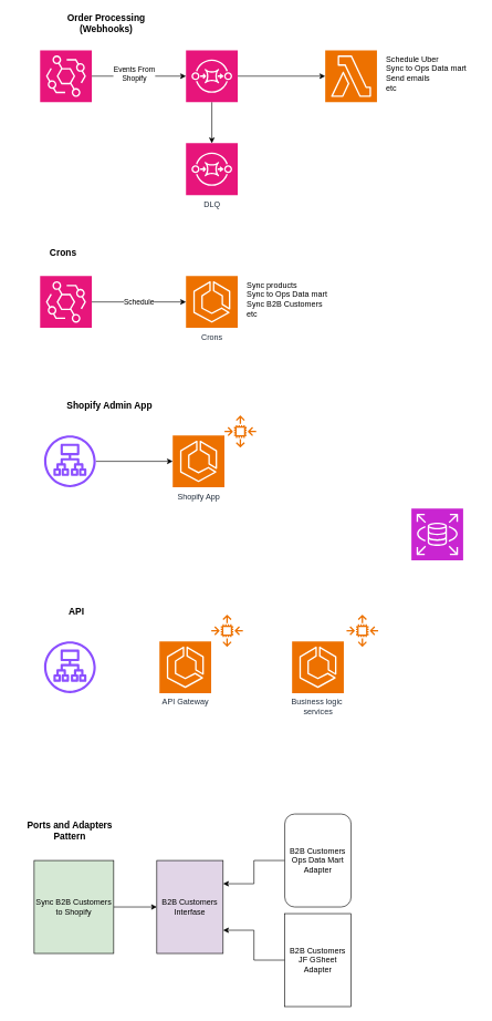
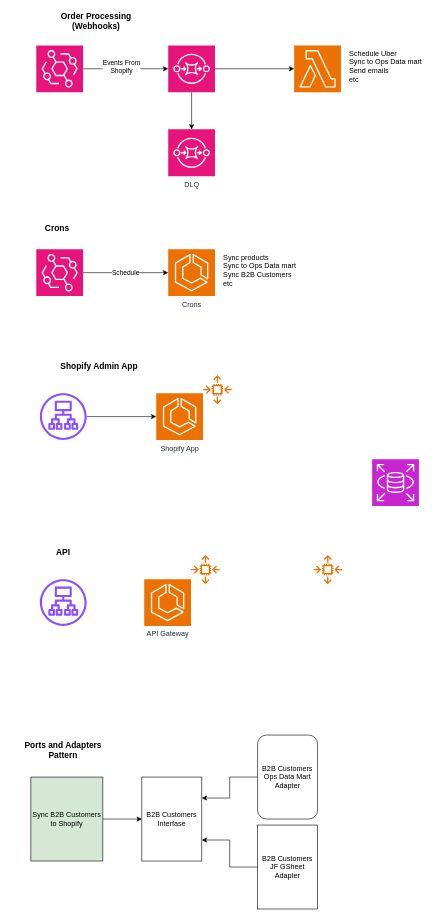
- <mxCell id="23" value="&lt;span style=&quot;font-size: 14px;&quot;&gt;&lt;b&gt;API&lt;/b&gt;&lt;/span&gt;" style="text;html=1;align=center;verticalAlign=middle;whiteSpace=wrap;rounded=0;" vertex="1" parent="1"><mxGeometry x="40" y="905" width="150" height="30" as="geometry" /></mxCell>
+ <mxCell id="23" value="&lt;span style=&quot;font-size: 14px;&quot;&gt;&lt;b&gt;API&lt;/b&gt;&lt;/span&gt;" style="text;html=1;align=center;verticalAlign=middle;whiteSpace=wrap;rounded=0;" vertex="1" parent="1"><mxGeometry x="30" y="905" width="150" height="30" as="geometry" /></mxCell>
- <mxCell id="27" value="Business logic&amp;nbsp;&lt;div&gt;services&lt;/div&gt;" style="sketch=0;points=[[0,0,0],[0.25,0,0],[0.5,0,0],[0.75,0,0],[1,0,0],[0,1,0],[0.25,1,0],[0.5,1,0],[0.75,1,0],[1,1,0],[0,0.25,0],[0,0.5,0],[0,0.75,0],[1,0.25,0],[1,0.5,0],[1,0.75,0]];outlineConnect=0;fontColor=#232F3E;fillColor=#ED7100;strokeColor=#ffffff;dashed=0;verticalLabelPosition=bottom;verticalAlign=top;align=center;html=1;fontSize=12;fontStyle=0;aspect=fixed;shape=mxgraph.aws4.resourceIcon;resIcon=mxgraph.aws4.ecs;" vertex="1" parent="1"><mxGeometry x="440" y="965" width="78" height="78" as="geometry" /></mxCell>
- <mxCell id="32" value="B2B Customers Interfase" style="rounded=0;whiteSpace=wrap;html=1;fillColor=#e1d5e7;" vertex="1" parent="1"><mxGeometry x="236" y="1295" width="100" height="140" as="geometry" /></mxCell>
+ <mxCell id="32" value="B2B Customers Interfase" style="rounded=0;whiteSpace=wrap;html=1;" vertex="1" parent="1"><mxGeometry x="236" y="1295" width="100" height="140" as="geometry" /></mxCell>
